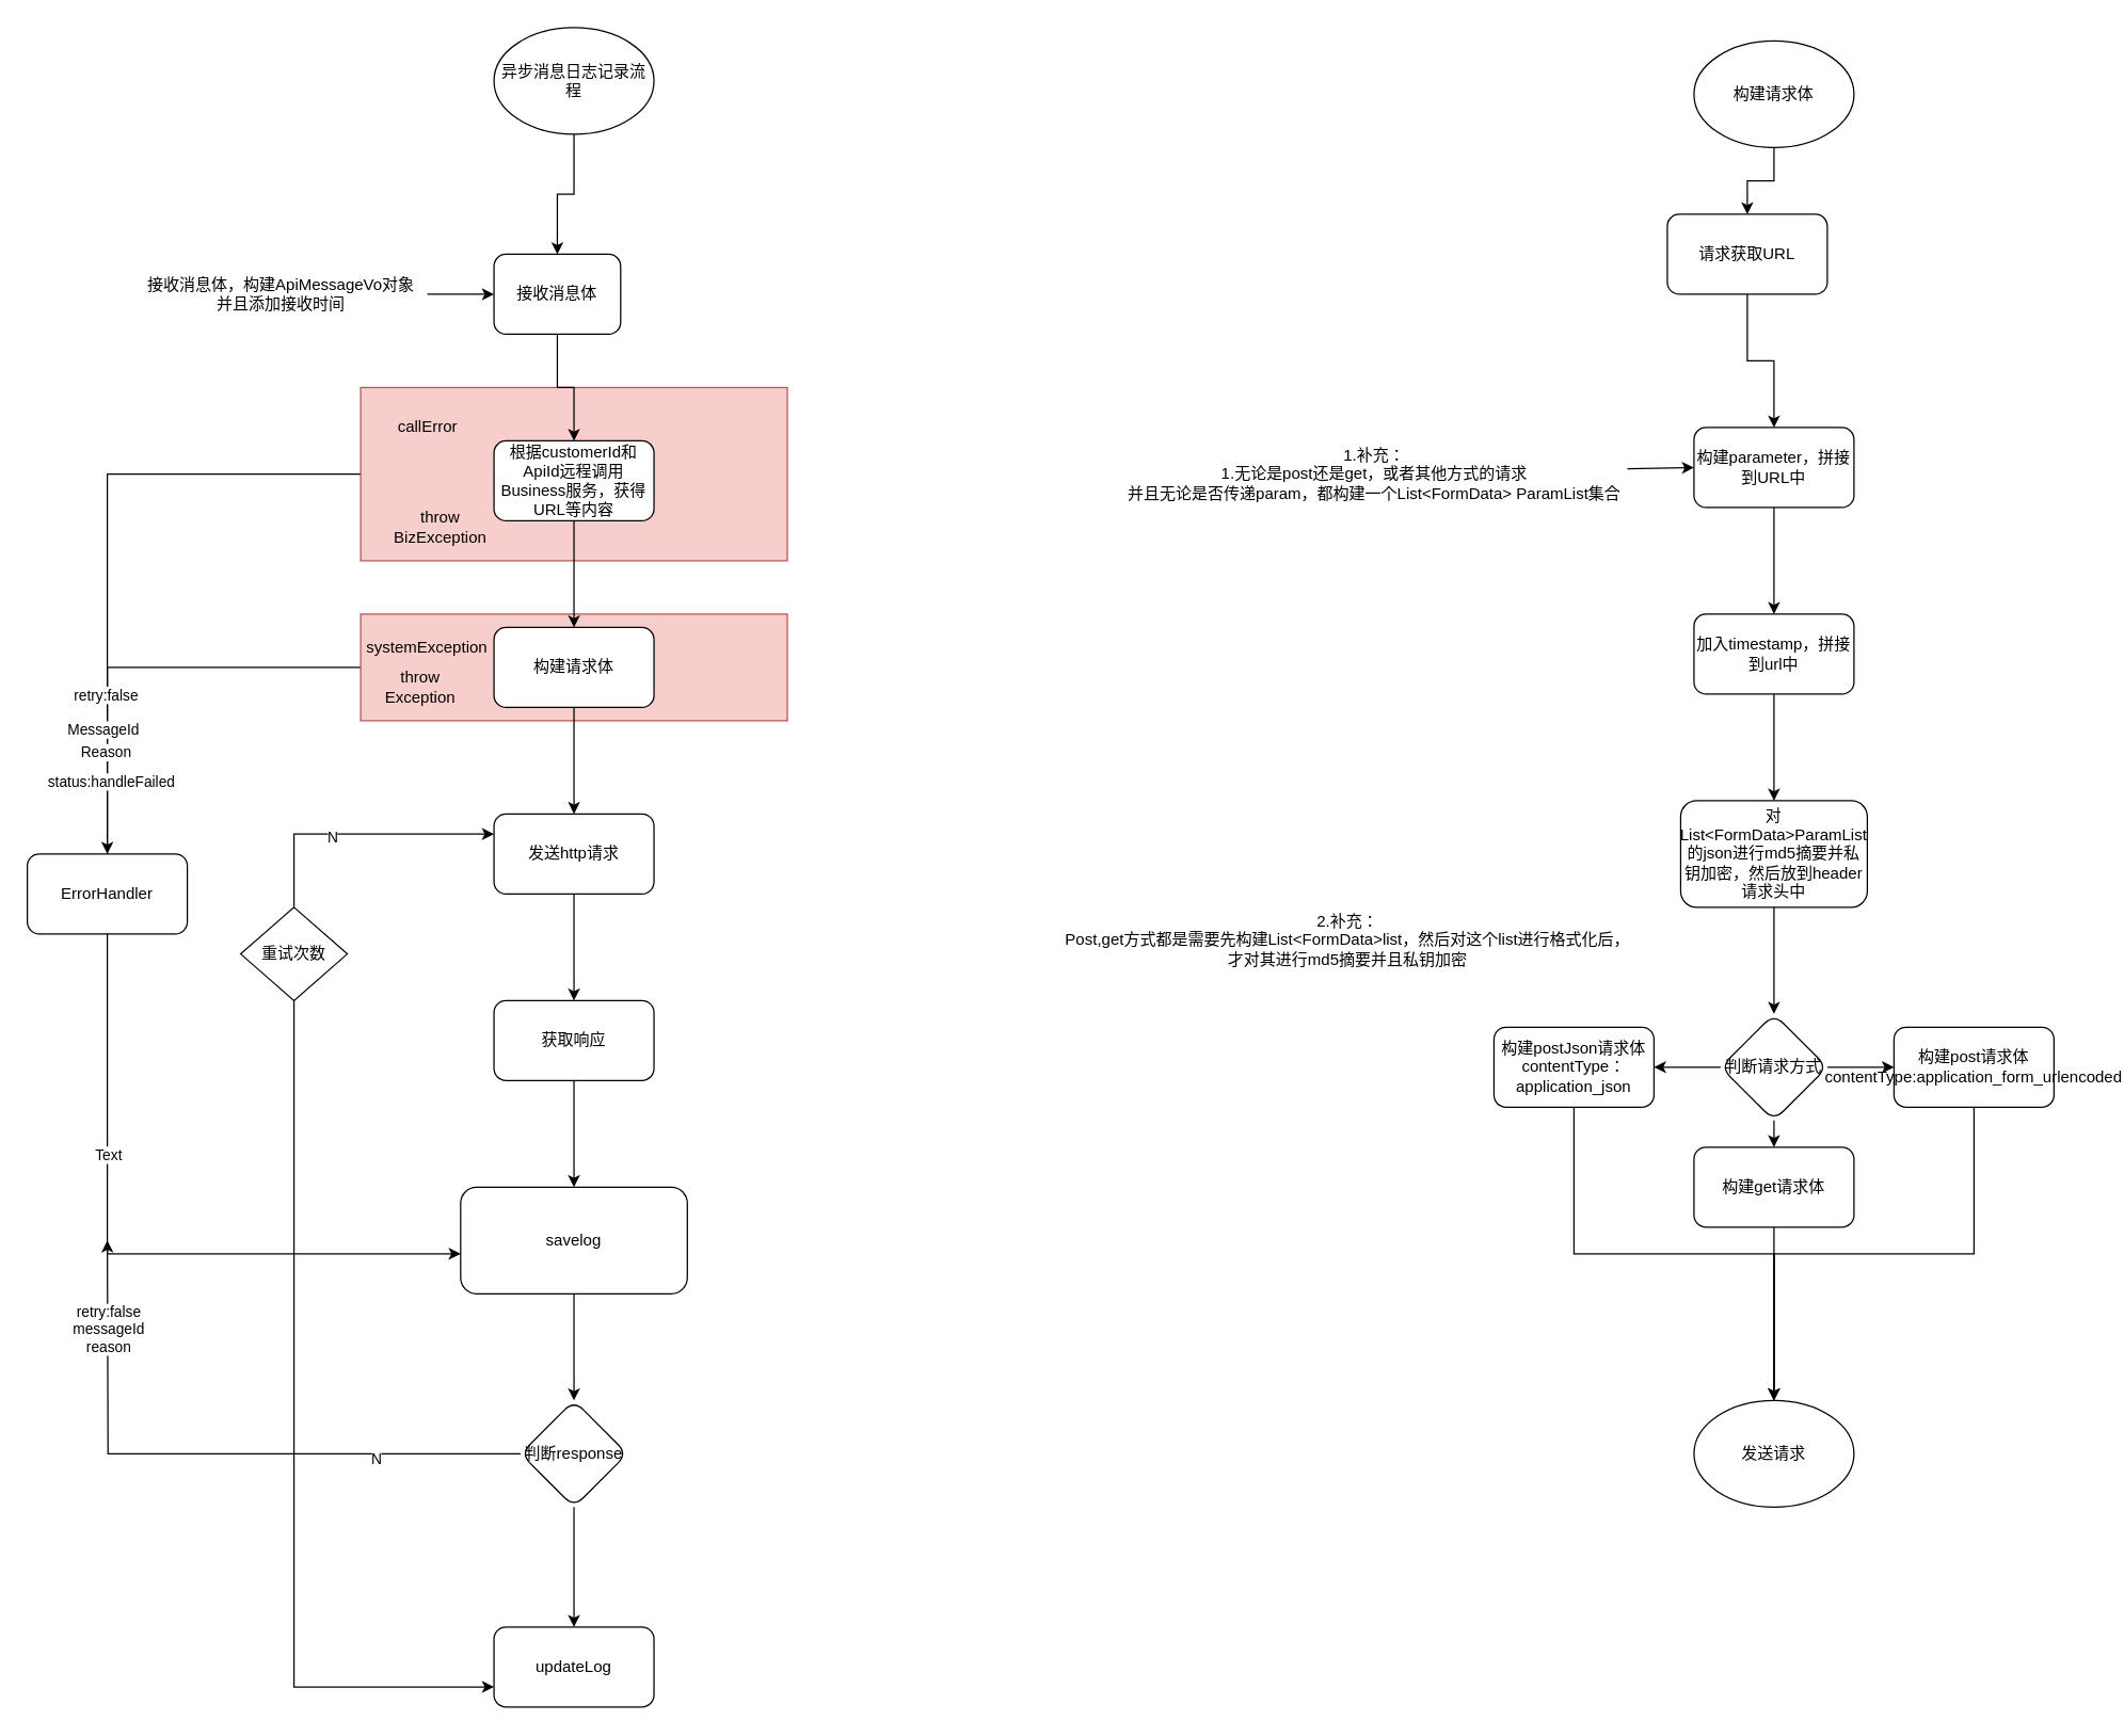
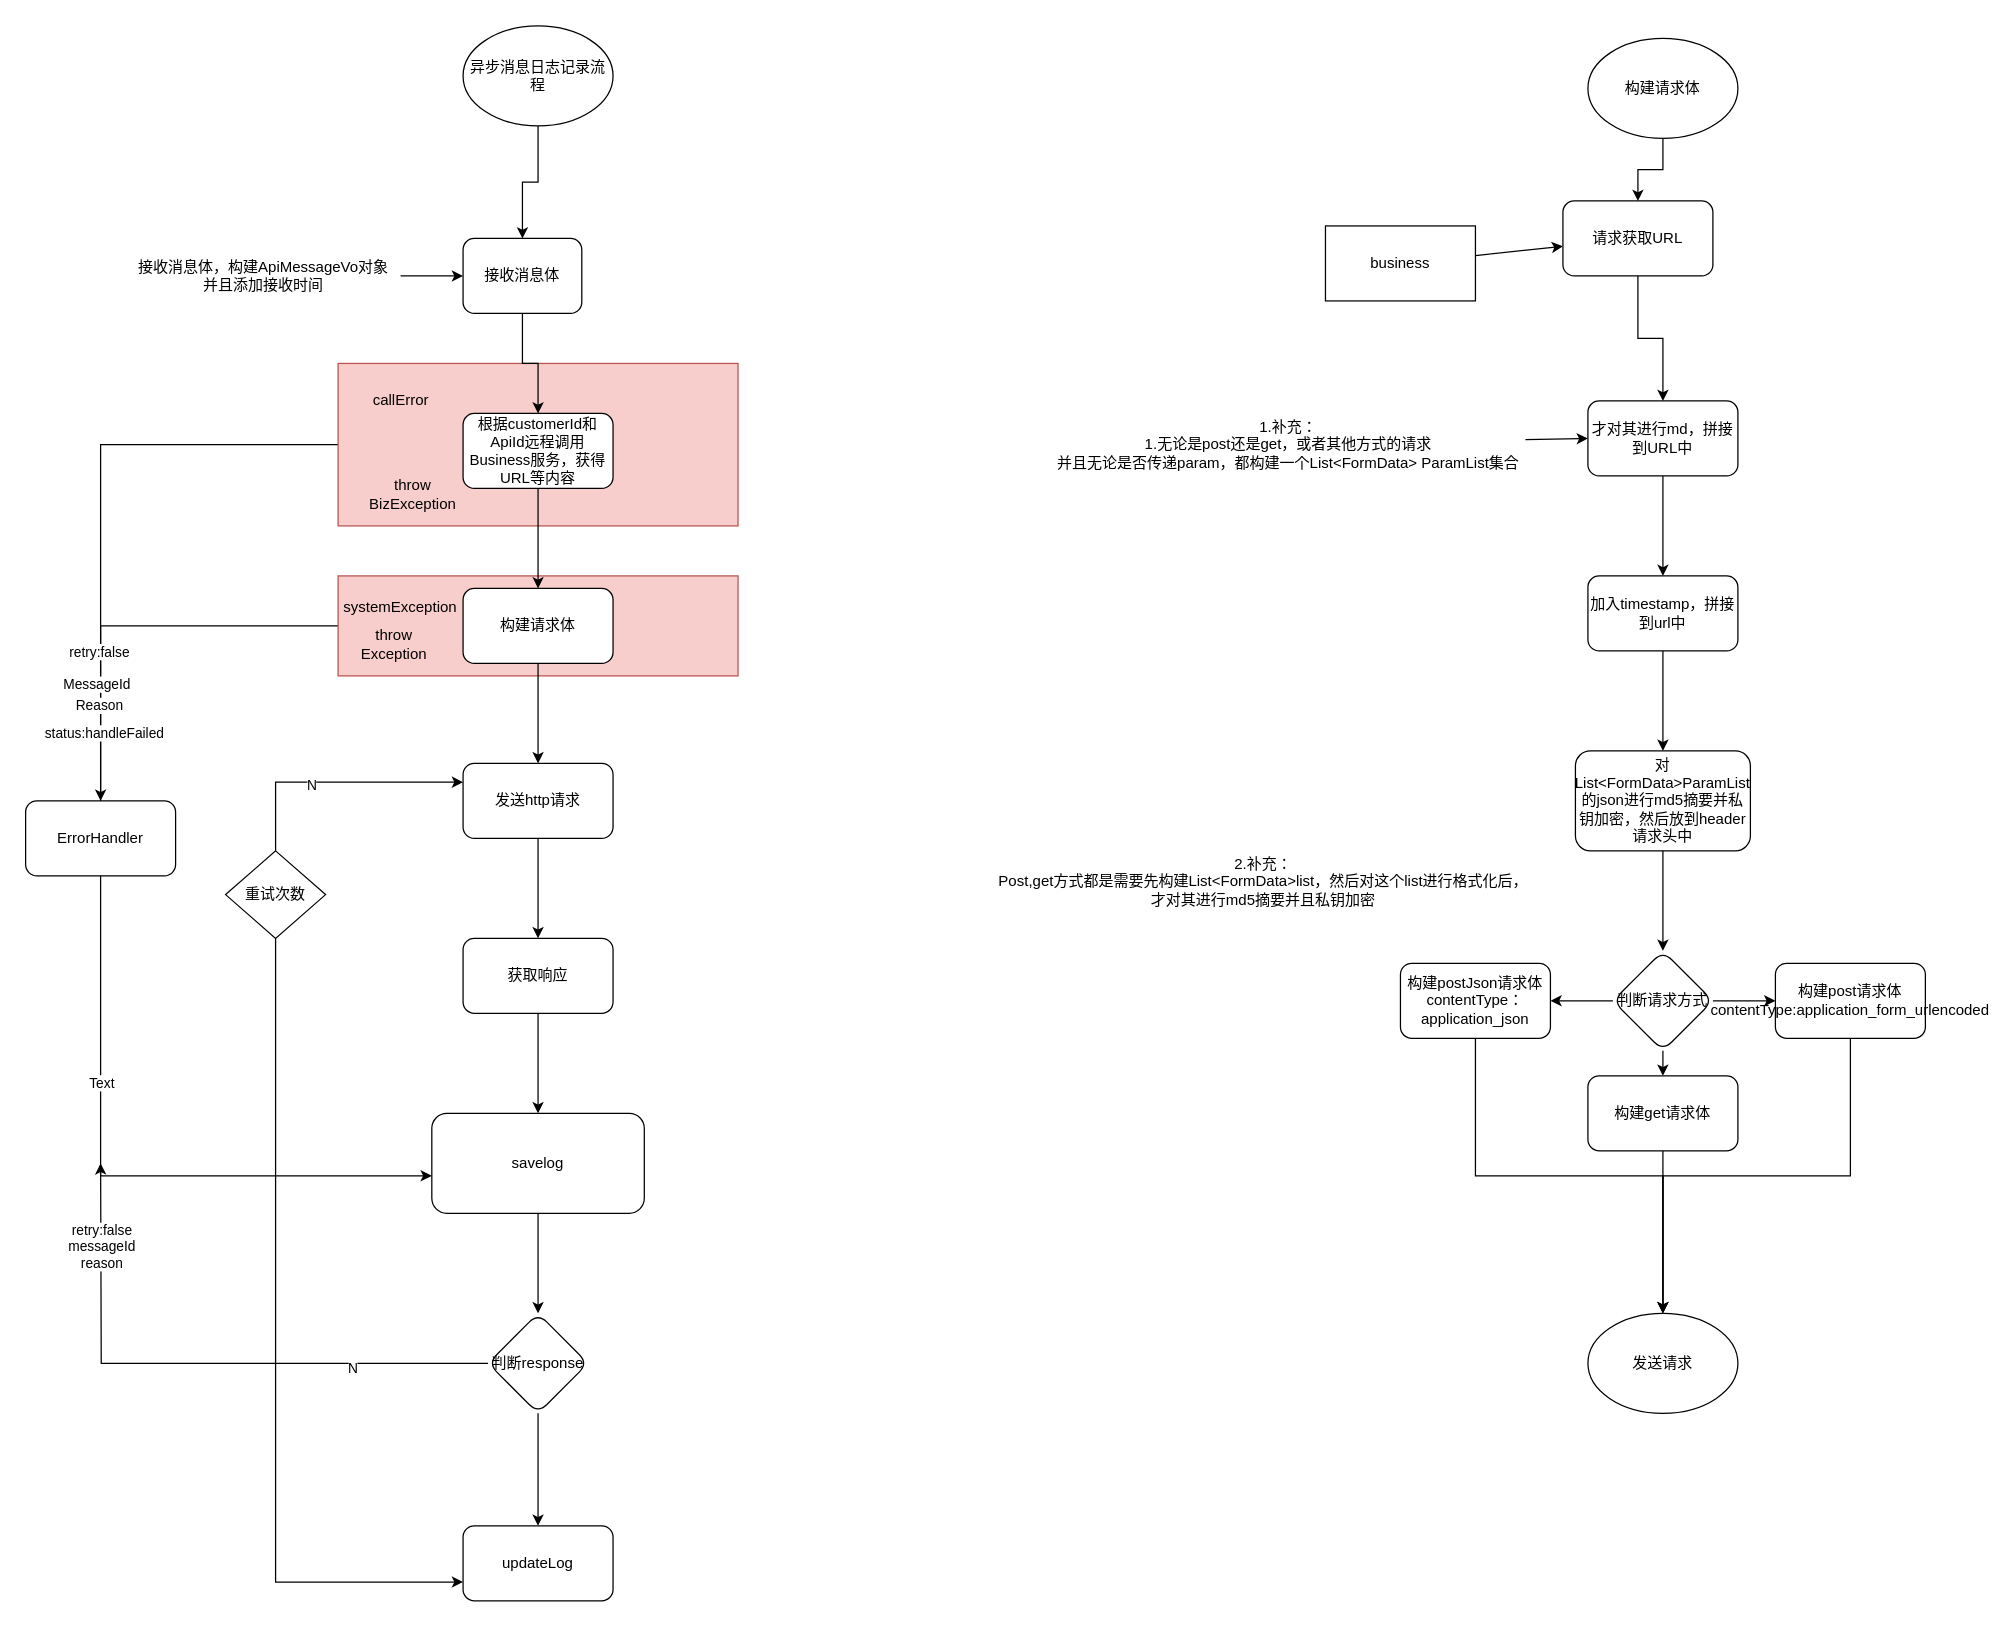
+ <mxCell id="13" value="" style="rounded=0;orthogonalLoop=1;jettySize=auto;html=1;endArrow=none;endFill=0;startArrow=classic;startFill=1;" parent="1" source="15" target="16" edge="1"><mxGeometry relative="1" as="geometry" /></mxCell>
+ <mxCell id="16" value="business" style="rounded=0;whiteSpace=wrap;html=1;" parent="1" vertex="1"><mxGeometry x="1060" y="180" width="120" height="60" as="geometry" /></mxCell>
- <mxCell id="18" value="构建parameter，拼接到URL中" style="whiteSpace=wrap;html=1;rounded=1;" parent="1" vertex="1"><mxGeometry x="1270" y="320" width="120" height="60" as="geometry" /></mxCell>
+ <mxCell id="18" value="才对其进行md，拼接到URL中" style="whiteSpace=wrap;html=1;rounded=1;" parent="1" vertex="1"><mxGeometry x="1270" y="320" width="120" height="60" as="geometry" /></mxCell>
